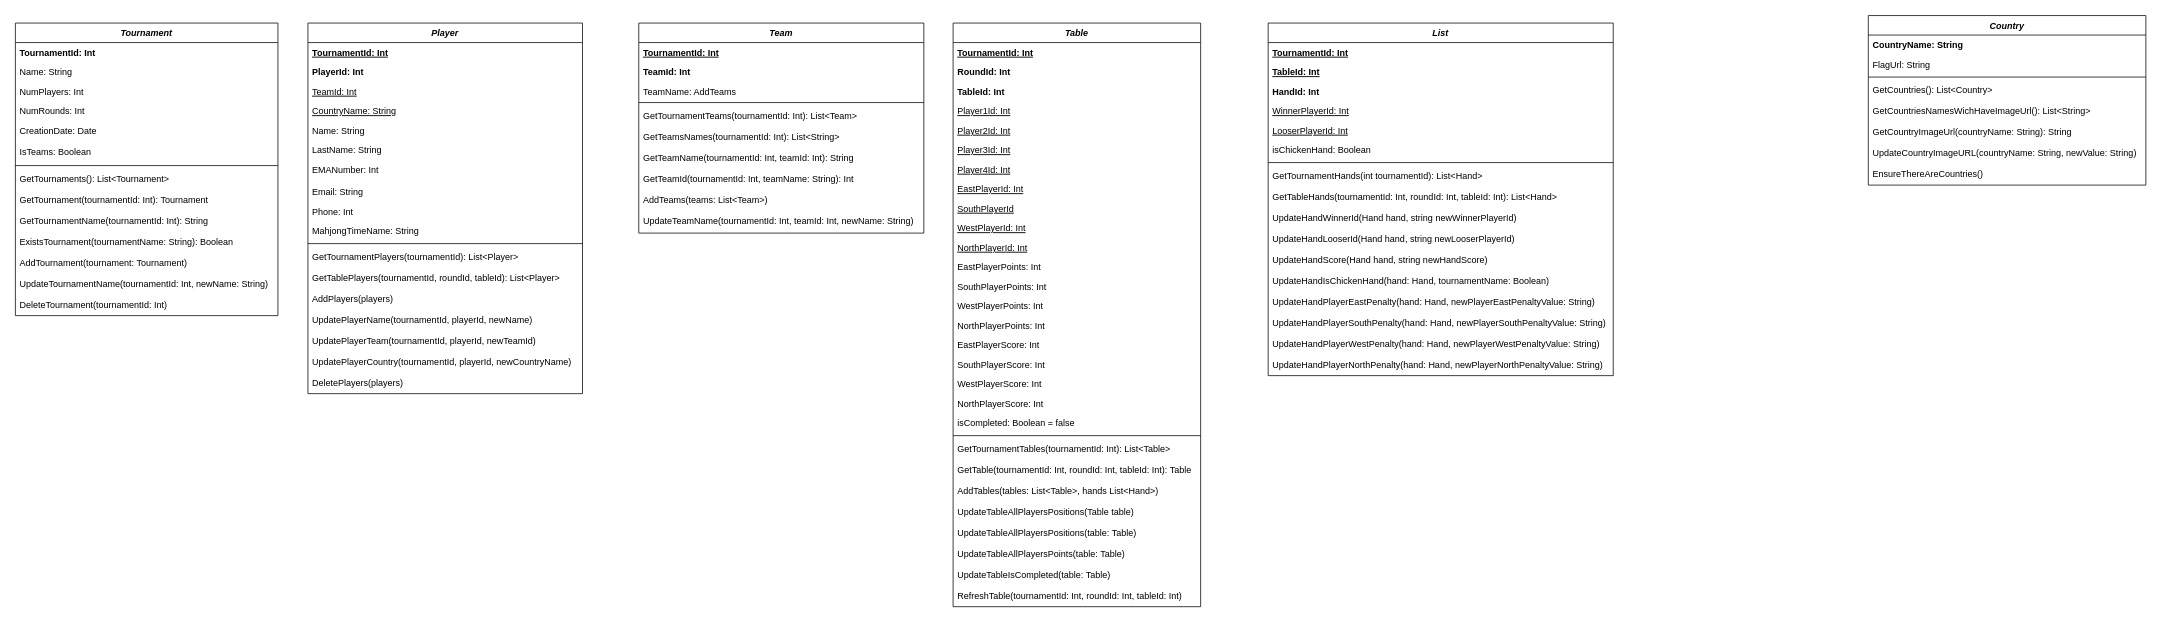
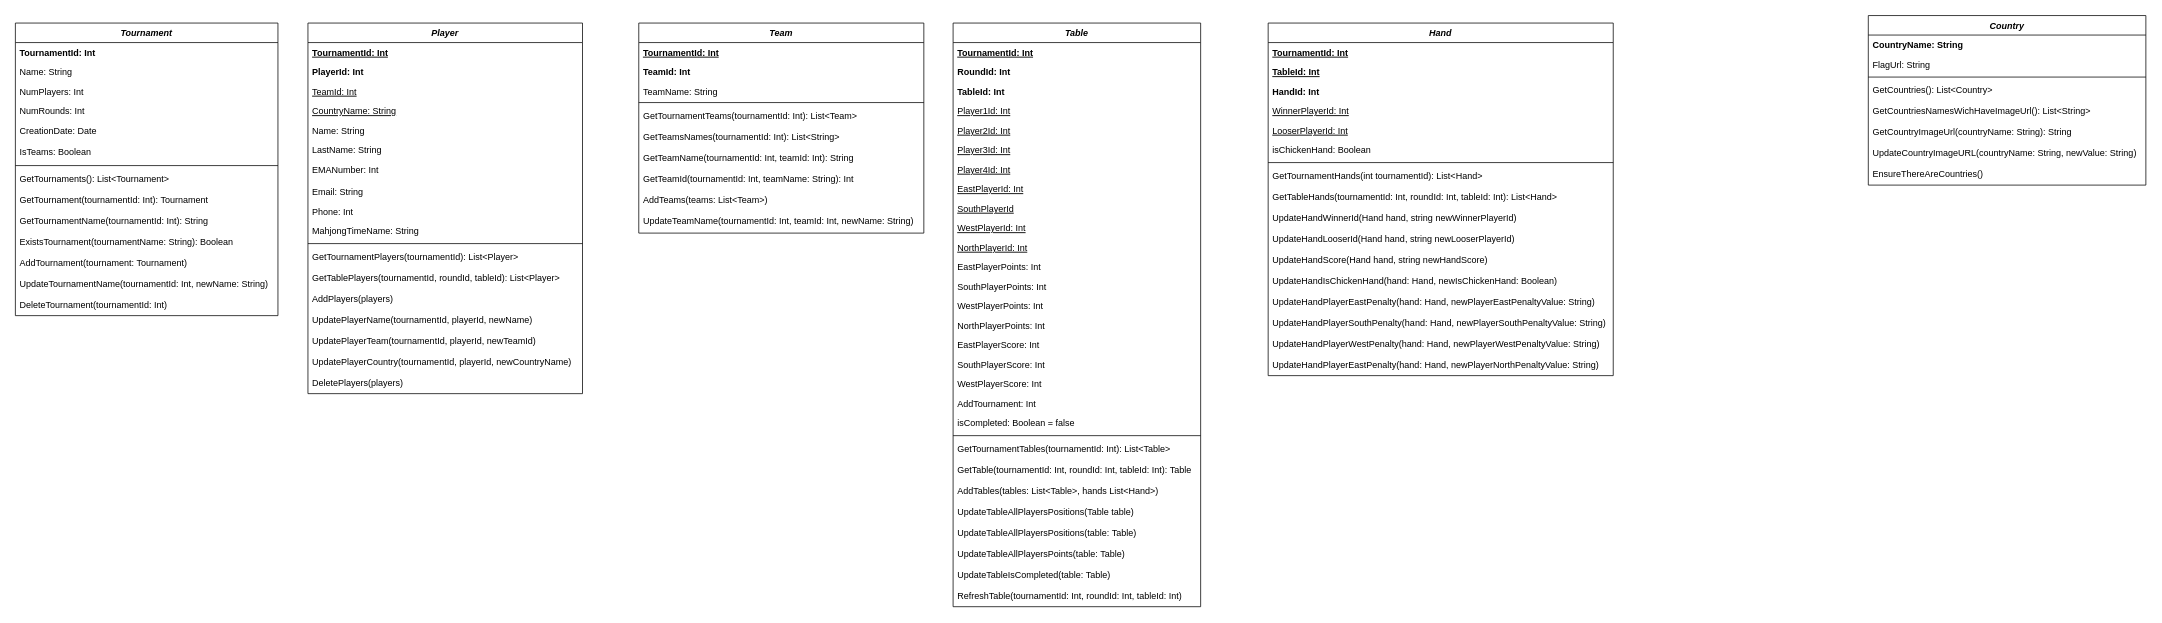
- <mxCell id="77" value="List" style="swimlane;fontStyle=3;align=center;verticalAlign=top;childLayout=stackLayout;horizontal=1;startSize=26;horizontalStack=0;resizeParent=1;resizeLast=0;collapsible=1;marginBottom=0;rounded=0;shadow=0;strokeWidth=1;fillColor=default;swimlaneLine=1;fillStyle=solid;" vertex="1" parent="1"><mxGeometry x="1690" y="30" width="460" height="470" as="geometry"><mxRectangle x="230" y="140" width="160" height="26" as="alternateBounds" /></mxGeometry></mxCell>
+ <mxCell id="77" value="Hand" style="swimlane;fontStyle=3;align=center;verticalAlign=top;childLayout=stackLayout;horizontal=1;startSize=26;horizontalStack=0;resizeParent=1;resizeLast=0;collapsible=1;marginBottom=0;rounded=0;shadow=0;strokeWidth=1;fillColor=default;swimlaneLine=1;fillStyle=solid;" vertex="1" parent="1"><mxGeometry x="1690" y="30" width="460" height="470" as="geometry"><mxRectangle x="230" y="140" width="160" height="26" as="alternateBounds" /></mxGeometry></mxCell>
- <mxCell id="39" value="TeamName: AddTeams" style="text;align=left;verticalAlign=top;spacingLeft=4;spacingRight=4;overflow=hidden;rotatable=0;points=[[0,0.5],[1,0.5]];portConstraint=eastwest;rounded=0;shadow=0;html=0;fontStyle=0" vertex="1" parent="36"><mxGeometry y="78" width="380" height="24" as="geometry" /></mxCell>
+ <mxCell id="39" value="TeamName: String" style="text;align=left;verticalAlign=top;spacingLeft=4;spacingRight=4;overflow=hidden;rotatable=0;points=[[0,0.5],[1,0.5]];portConstraint=eastwest;rounded=0;shadow=0;html=0;fontStyle=0" vertex="1" parent="36"><mxGeometry y="78" width="380" height="24" as="geometry" /></mxCell>
- <mxCell id="90" value="UpdateHandIsChickenHand(hand: Hand, tournamentName: Boolean)" style="text;align=left;verticalAlign=top;spacingLeft=4;spacingRight=4;overflow=hidden;rotatable=0;points=[[0,0.5],[1,0.5]];portConstraint=eastwest;fillColor=none;swimlaneLine=1;" vertex="1" parent="77"><mxGeometry y="330" width="460" height="28" as="geometry" /></mxCell>
+ <mxCell id="90" value="UpdateHandIsChickenHand(hand: Hand, newIsChickenHand: Boolean)" style="text;align=left;verticalAlign=top;spacingLeft=4;spacingRight=4;overflow=hidden;rotatable=0;points=[[0,0.5],[1,0.5]];portConstraint=eastwest;fillColor=none;swimlaneLine=1;" vertex="1" parent="77"><mxGeometry y="330" width="460" height="28" as="geometry" /></mxCell>
- <mxCell id="94" value="UpdateHandPlayerNorthPenalty(hand: Hand, newPlayerNorthPenaltyValue: String)" style="text;align=left;verticalAlign=top;spacingLeft=4;spacingRight=4;overflow=hidden;rotatable=0;points=[[0,0.5],[1,0.5]];portConstraint=eastwest;fillColor=none;swimlaneLine=1;" vertex="1" parent="77"><mxGeometry y="442" width="460" height="28" as="geometry" /></mxCell>
+ <mxCell id="94" value="UpdateHandPlayerEastPenalty(hand: Hand, newPlayerNorthPenaltyValue: String)" style="text;align=left;verticalAlign=top;spacingLeft=4;spacingRight=4;overflow=hidden;rotatable=0;points=[[0,0.5],[1,0.5]];portConstraint=eastwest;fillColor=none;swimlaneLine=1;" vertex="1" parent="77"><mxGeometry y="442" width="460" height="28" as="geometry" /></mxCell>
- <mxCell id="66" value="NorthPlayerScore: Int" style="text;align=left;verticalAlign=top;spacingLeft=4;spacingRight=4;overflow=hidden;rotatable=0;points=[[0,0.5],[1,0.5]];portConstraint=eastwest;rounded=0;shadow=0;html=0;fontStyle=0" vertex="1" parent="47"><mxGeometry y="494" width="330" height="26" as="geometry" /></mxCell>
+ <mxCell id="66" value="AddTournament: Int" style="text;align=left;verticalAlign=top;spacingLeft=4;spacingRight=4;overflow=hidden;rotatable=0;points=[[0,0.5],[1,0.5]];portConstraint=eastwest;rounded=0;shadow=0;html=0;fontStyle=0" vertex="1" parent="47"><mxGeometry y="494" width="330" height="26" as="geometry" /></mxCell>
